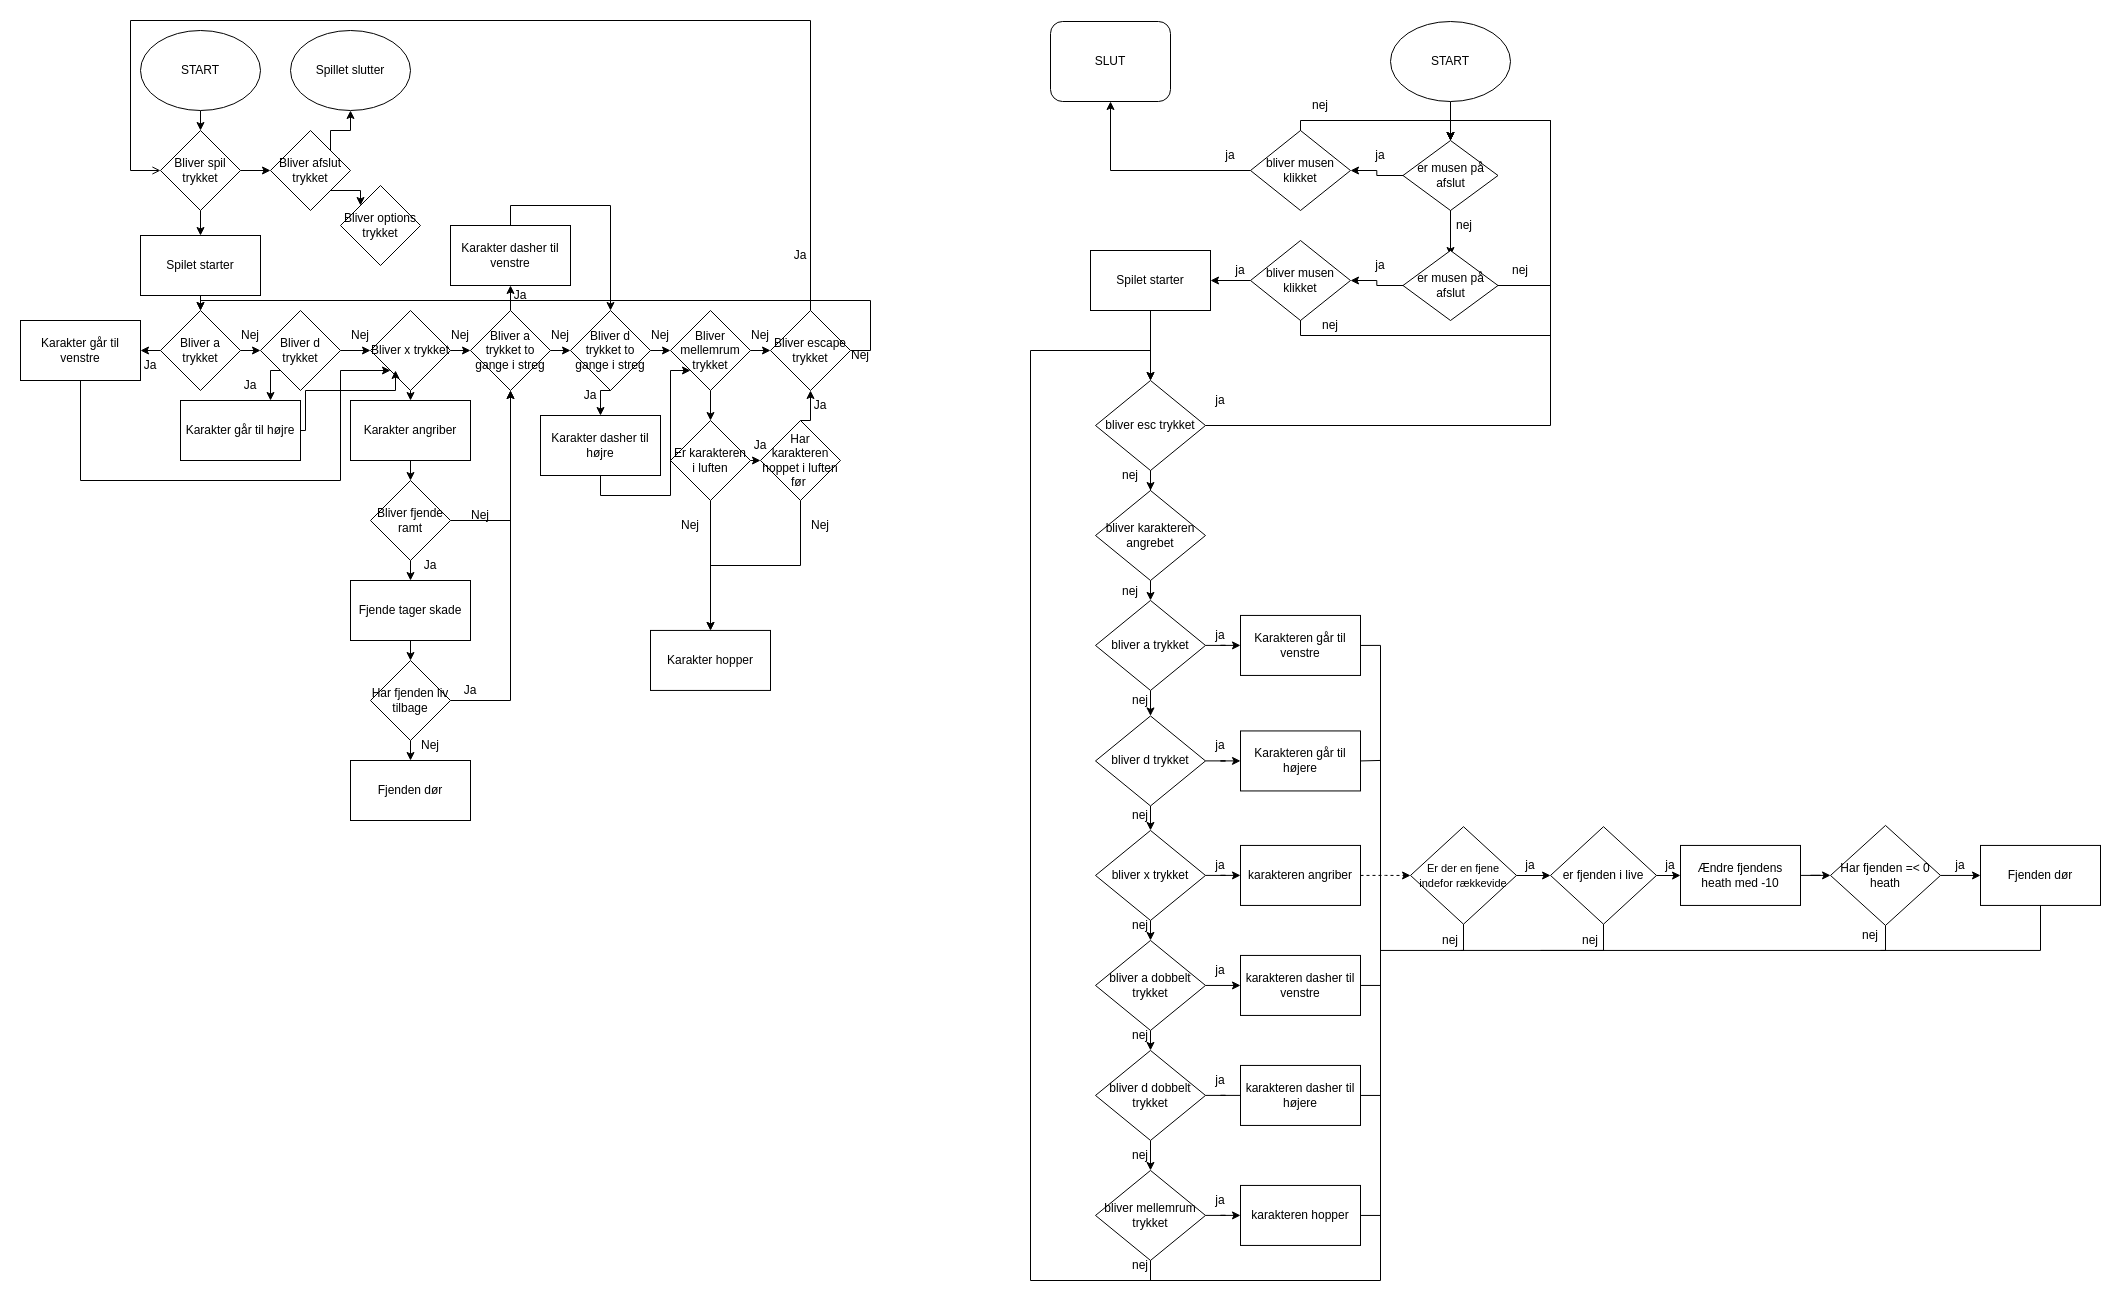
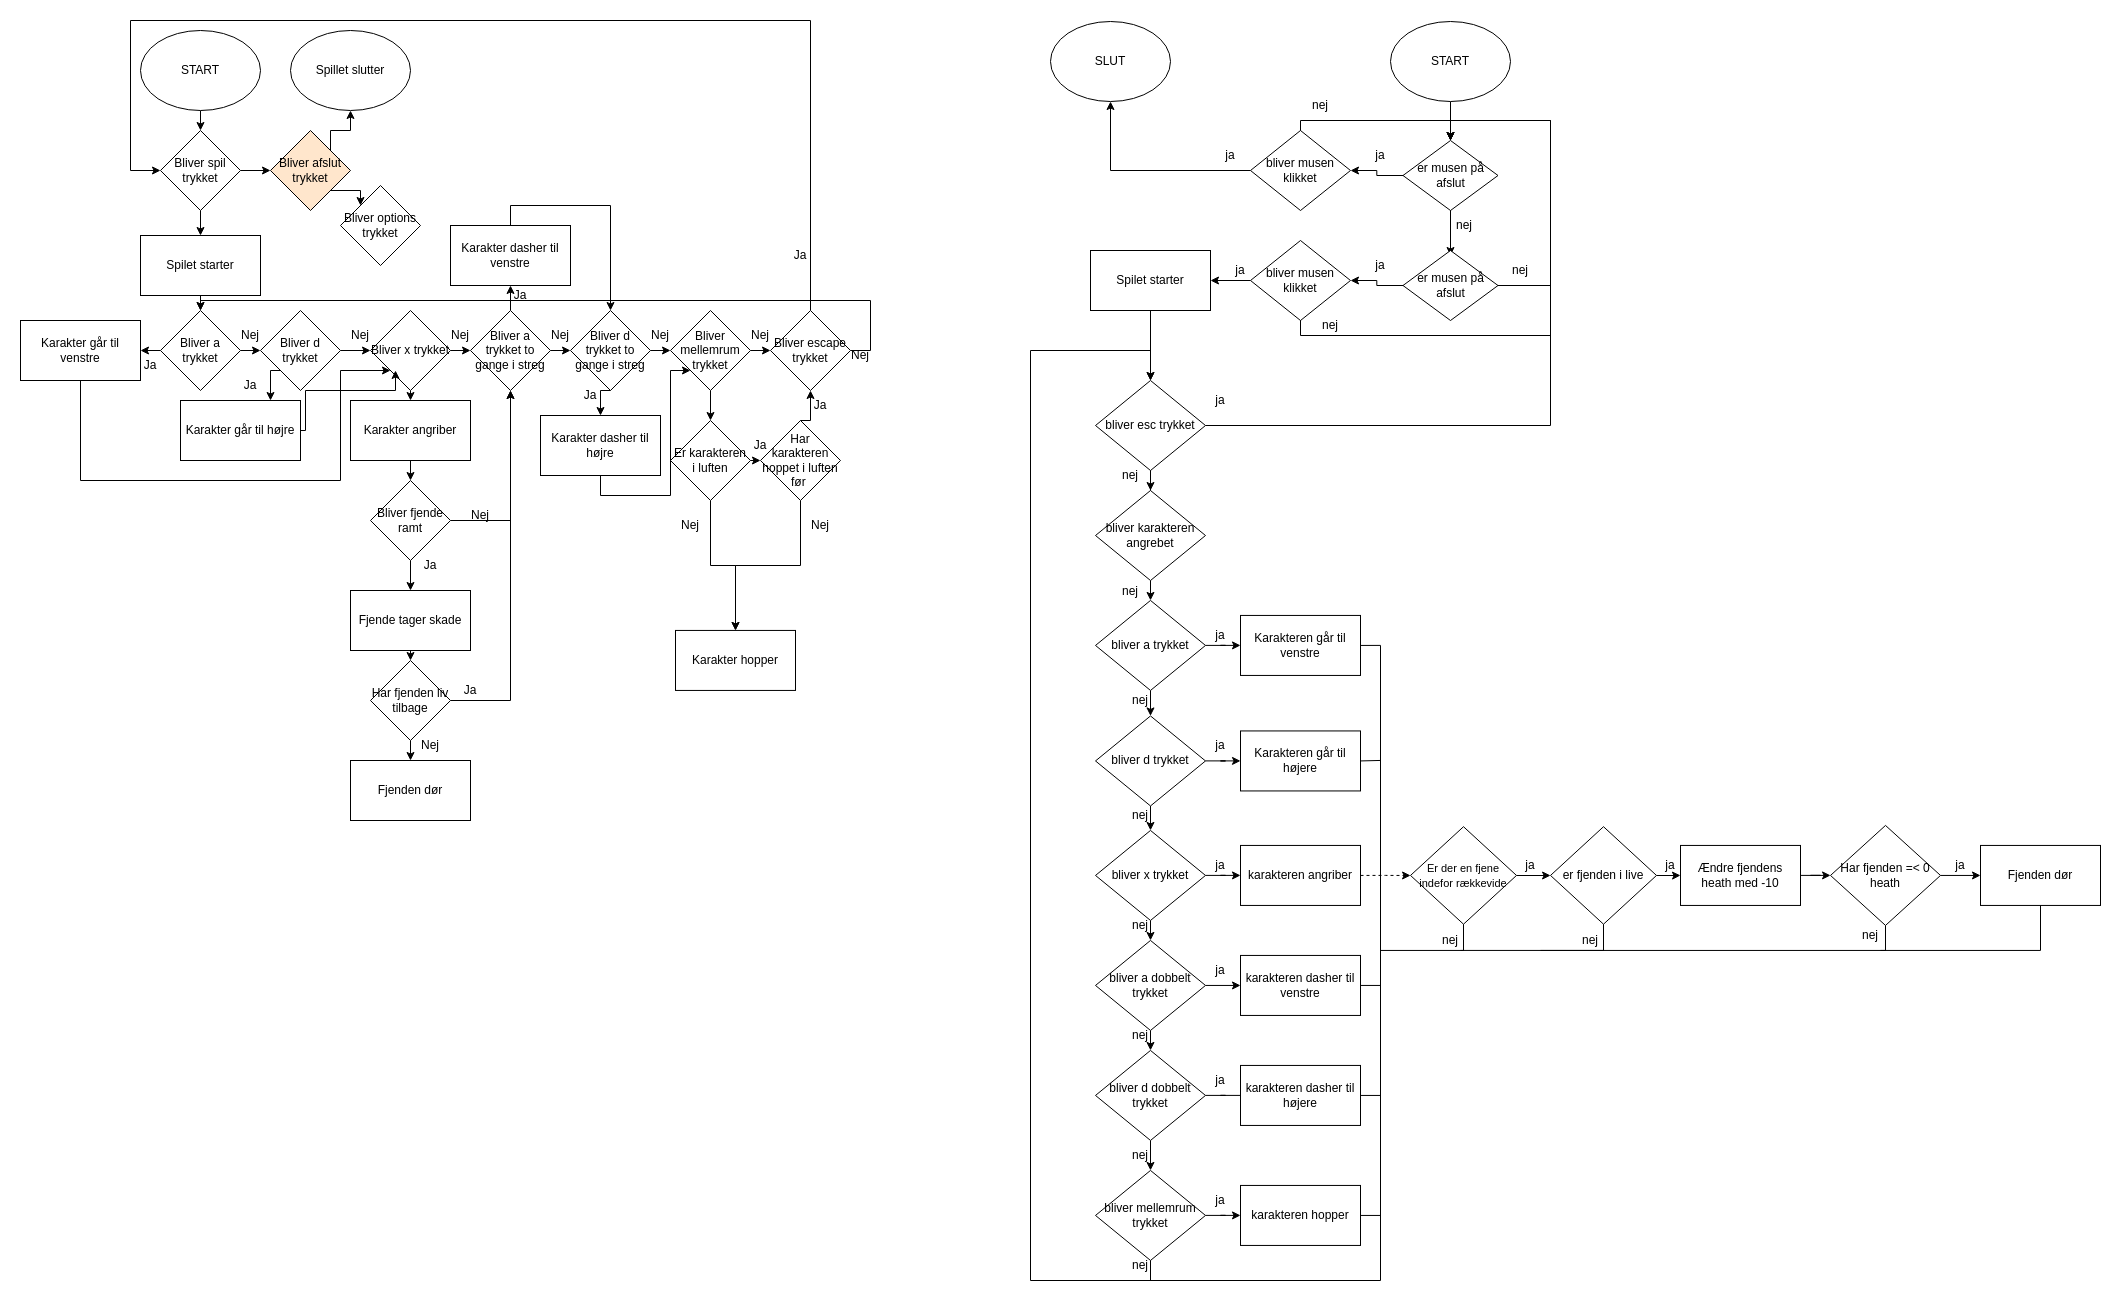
- <mxCell id="9" value="SLUT" style="whiteSpace=wrap;html=1;rounded=1;" parent="1" vertex="1"><mxGeometry x="1050" y="21" width="120" height="80" as="geometry" /></mxCell>
+ <mxCell id="9" value="SLUT" style="ellipse;whiteSpace=wrap;html=1;" parent="1" vertex="1"><mxGeometry x="1050" y="21" width="120" height="80" as="geometry" /></mxCell>
- <mxCell id="126" style="edgeStyle=orthogonalEdgeStyle;rounded=0;orthogonalLoop=1;jettySize=auto;html=1;exitX=0.5;exitY=0;exitDx=0;exitDy=0;entryX=0;entryY=0.5;entryDx=0;entryDy=0;endArrow=open;" edge="1" parent="1" source="128" target="102"><mxGeometry relative="1" as="geometry"><Array as="points"><mxPoint x="810" y="20" /><mxPoint x="130" y="20" /><mxPoint x="130" y="170" /></Array></mxGeometry></mxCell>
+ <mxCell id="126" style="edgeStyle=orthogonalEdgeStyle;rounded=0;orthogonalLoop=1;jettySize=auto;html=1;exitX=0.5;exitY=0;exitDx=0;exitDy=0;entryX=0;entryY=0.5;entryDx=0;entryDy=0;" edge="1" parent="1" source="128" target="102"><mxGeometry relative="1" as="geometry"><Array as="points"><mxPoint x="810" y="20" /><mxPoint x="130" y="20" /><mxPoint x="130" y="170" /></Array></mxGeometry></mxCell>
- <mxCell id="105" value="Bliver afslut trykket" style="rhombus;whiteSpace=wrap;html=1;" vertex="1" parent="1"><mxGeometry x="270" y="130" width="80" height="80" as="geometry" /></mxCell>
+ <mxCell id="105" value="Bliver afslut trykket" style="rhombus;whiteSpace=wrap;html=1;fillColor=#ffe6cc;" vertex="1" parent="1"><mxGeometry x="270" y="130" width="80" height="80" as="geometry" /></mxCell>
- <mxCell id="146" value="Fjende tager skade" style="rounded=0;whiteSpace=wrap;html=1;" vertex="1" parent="1"><mxGeometry x="350" y="580" width="120" height="60" as="geometry" /></mxCell>
+ <mxCell id="146" value="Fjende tager skade" style="rounded=0;whiteSpace=wrap;html=1;" vertex="1" parent="1"><mxGeometry x="350" y="590" width="120" height="60" as="geometry" /></mxCell>
- <mxCell id="159" value="Karakter hopper" style="rounded=0;whiteSpace=wrap;html=1;" vertex="1" parent="1"><mxGeometry x="650" y="629.94" width="120" height="60" as="geometry" /></mxCell>
+ <mxCell id="159" value="Karakter hopper" style="rounded=0;whiteSpace=wrap;html=1;" vertex="1" parent="1"><mxGeometry x="675" y="629.94" width="120" height="60" as="geometry" /></mxCell>
